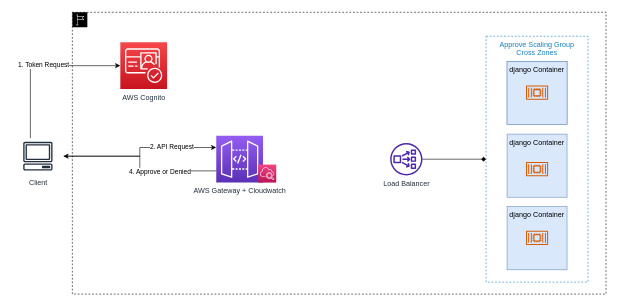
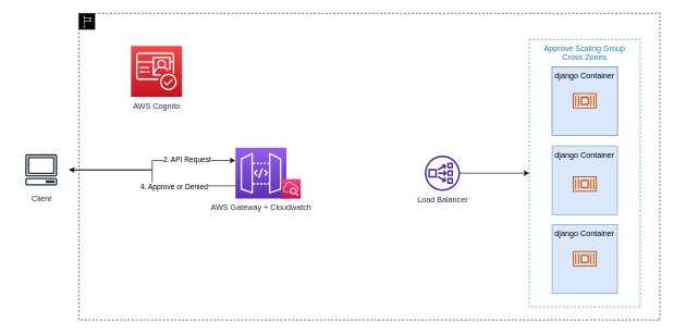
- <mxCell id="9" style="edgeStyle=orthogonalEdgeStyle;rounded=0;orthogonalLoop=1;jettySize=auto;html=1;entryX=0;entryY=0.5;entryDx=0;entryDy=0;entryPerimeter=0;startArrow=none;startFill=0;" parent="1" source="11" target="5" edge="1"><mxGeometry relative="1" as="geometry"><Array as="points"><mxPoint x="50" y="109" /></Array></mxGeometry></mxCell>
- <mxCell id="10" value="1. Token Request" style="edgeLabel;html=1;align=center;verticalAlign=middle;resizable=0;points=[];" parent="9" vertex="1" connectable="0"><mxGeometry x="0.058" y="2" relative="1" as="geometry"><mxPoint x="-1" as="offset" /></mxGeometry></mxCell>
- <mxCell id="25" style="edgeStyle=orthogonalEdgeStyle;rounded=0;orthogonalLoop=1;jettySize=auto;html=1;entryX=0;entryY=0.5;entryDx=0;entryDy=0;endArrow=diamond;" parent="1" source="3" target="14" edge="1"><mxGeometry relative="1" as="geometry"><mxPoint x="700" y="129" as="targetPoint" /></mxGeometry></mxCell>
+ <mxCell id="25" style="edgeStyle=orthogonalEdgeStyle;rounded=0;orthogonalLoop=1;jettySize=auto;html=1;entryX=0;entryY=0.5;entryDx=0;entryDy=0;" parent="1" source="3" target="14" edge="1"><mxGeometry relative="1" as="geometry"><mxPoint x="700" y="129" as="targetPoint" /></mxGeometry></mxCell>
